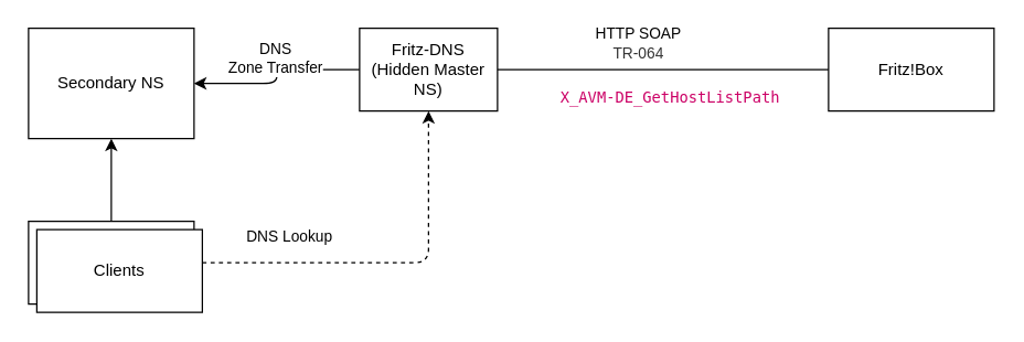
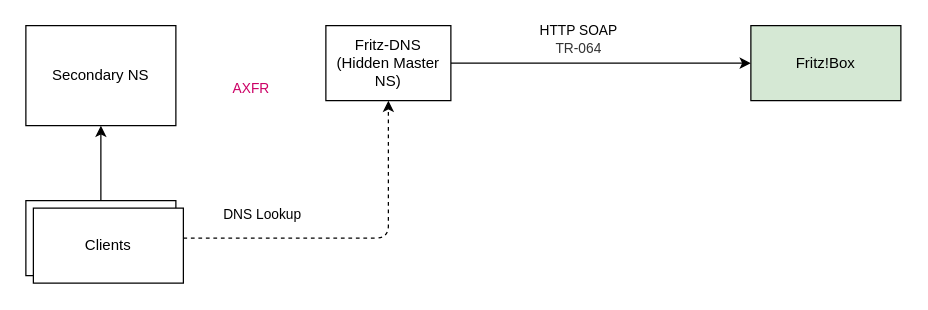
- <mxCell id="5" value="" style="edgeStyle=none;html=1;endArrow=none;" edge="1" parent="1" source="7" target="8"><mxGeometry relative="1" as="geometry" /></mxCell>
+ <mxCell id="5" value="" style="edgeStyle=none;html=1;" edge="1" parent="1" source="7" target="8"><mxGeometry relative="1" as="geometry" /></mxCell>
- <mxCell id="8" value="Fritz!Box" style="whiteSpace=wrap;html=1;rounded=0;" vertex="1" parent="1"><mxGeometry x="600" y="20" width="120" height="60" as="geometry" /></mxCell>
+ <mxCell id="8" value="Fritz!Box" style="whiteSpace=wrap;html=1;rounded=0;fillColor=#d5e8d4;" vertex="1" parent="1"><mxGeometry x="600" y="20" width="120" height="60" as="geometry" /></mxCell>
- <mxCell id="2" style="edgeStyle=orthogonalEdgeStyle;html=1;exitX=1;exitY=0.5;exitDx=0;exitDy=0;entryX=0;entryY=0.5;entryDx=0;entryDy=0;fontFamily=Helvetica;fontSize=11;startArrow=classic;startFill=1;endArrow=none;endFill=0;" edge="1" parent="1" source="4" target="7"><mxGeometry relative="1" as="geometry" /></mxCell>
- <mxCell id="3" value="DNS&lt;br&gt;Zone Transfer" style="edgeLabel;html=1;align=center;verticalAlign=middle;resizable=0;points=[];fontSize=11;fontFamily=Helvetica;" vertex="1" connectable="0" parent="2"><mxGeometry x="-0.035" y="4" relative="1" as="geometry"><mxPoint x="2" y="-16" as="offset" /></mxGeometry></mxCell>
+ <mxCell id="14" value="AXFR" style="text;html=1;align=center;verticalAlign=middle;resizable=0;points=[];autosize=1;strokeColor=none;fillColor=none;fontSize=11;fontFamily=Helvetica;fontColor=#CC0066;" vertex="1" parent="1"><mxGeometry x="180" y="60" width="40" height="20" as="geometry" /></mxCell>
- <mxCell id="13" value="&lt;span style=&quot;font-family: inconsolata, monospace; text-align: left; background-color: rgb(255, 255, 255);&quot;&gt;X_AVM-DE_GetHostListPath&lt;/span&gt;" style="text;html=1;align=center;verticalAlign=middle;resizable=0;points=[];autosize=1;strokeColor=none;fillColor=none;fontSize=11;fontFamily=Helvetica;fontColor=#CC0066;" vertex="1" parent="1"><mxGeometry x="400" y="60" width="170" height="20" as="geometry" /></mxCell>
